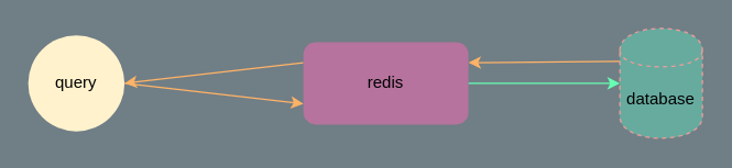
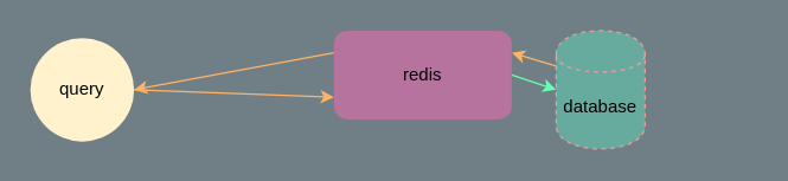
- <mxCell id="5" value="redis" style="rounded=1;whiteSpace=wrap;html=1;strokeColor=none;fillColor=#B5739D;" vertex="1" parent="1"><mxGeometry x="220" y="30" width="120" height="60" as="geometry" /></mxCell>
+ <mxCell id="5" value="redis" style="rounded=1;whiteSpace=wrap;html=1;strokeColor=none;fillColor=#B5739D;" vertex="1" parent="1"><mxGeometry x="225" y="20" width="120" height="60" as="geometry" /></mxCell>
- <mxCell id="3" value="database" style="shape=cylinder;whiteSpace=wrap;html=1;boundedLbl=1;backgroundOutline=1;fillColor=#67AB9F;strokeColor=#F19C99;dashed=1;" vertex="1" parent="1"><mxGeometry x="450" y="20" width="60" height="80" as="geometry" /></mxCell>
+ <mxCell id="3" value="database" style="shape=cylinder;whiteSpace=wrap;html=1;boundedLbl=1;backgroundOutline=1;fillColor=#67AB9F;strokeColor=#F19C99;dashed=1;" vertex="1" parent="1"><mxGeometry x="375" y="20" width="60" height="80" as="geometry" /></mxCell>
